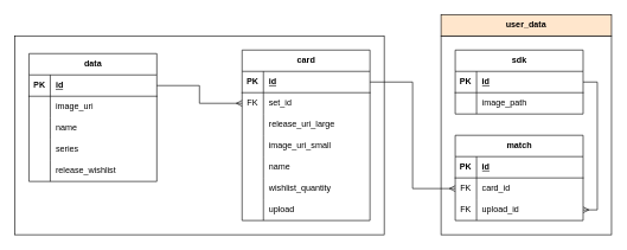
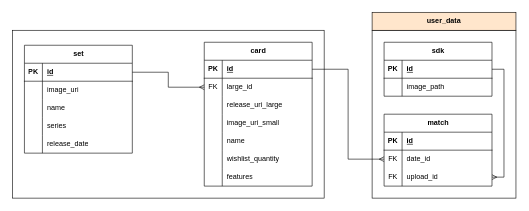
- <mxCell id="26" value="data" style="shape=table;startSize=30;container=1;collapsible=1;childLayout=tableLayout;fixedRows=1;rowLines=0;fontStyle=1;align=center;resizeLast=1;html=1;" vertex="1" parent="1"><mxGeometry x="40" y="75" width="180" height="180" as="geometry" /></mxCell>
+ <mxCell id="26" value="set" style="shape=table;startSize=30;container=1;collapsible=1;childLayout=tableLayout;fixedRows=1;rowLines=0;fontStyle=1;align=center;resizeLast=1;html=1;" vertex="1" parent="1"><mxGeometry x="40" y="75" width="180" height="180" as="geometry" /></mxCell>
- <mxCell id="10" value="set_id" style="shape=partialRectangle;connectable=0;fillColor=none;top=0;left=0;bottom=0;right=0;align=left;spacingLeft=6;overflow=hidden;whiteSpace=wrap;html=1;" vertex="1" parent="8"><mxGeometry x="30" width="150" height="30" as="geometry"><mxRectangle width="150" height="30" as="alternateBounds" /></mxGeometry></mxCell>
+ <mxCell id="10" value="large_id" style="shape=partialRectangle;connectable=0;fillColor=none;top=0;left=0;bottom=0;right=0;align=left;spacingLeft=6;overflow=hidden;whiteSpace=wrap;html=1;" vertex="1" parent="8"><mxGeometry x="30" width="150" height="30" as="geometry"><mxRectangle width="150" height="30" as="alternateBounds" /></mxGeometry></mxCell>
- <mxCell id="41" value="release_wishlist" style="shape=partialRectangle;connectable=0;fillColor=none;top=0;left=0;bottom=0;right=0;align=left;spacingLeft=6;overflow=hidden;whiteSpace=wrap;html=1;" vertex="1" parent="39"><mxGeometry x="30" width="150" height="30" as="geometry"><mxRectangle width="150" height="30" as="alternateBounds" /></mxGeometry></mxCell>
+ <mxCell id="41" value="release_date" style="shape=partialRectangle;connectable=0;fillColor=none;top=0;left=0;bottom=0;right=0;align=left;spacingLeft=6;overflow=hidden;whiteSpace=wrap;html=1;" vertex="1" parent="39"><mxGeometry x="30" width="150" height="30" as="geometry"><mxRectangle width="150" height="30" as="alternateBounds" /></mxGeometry></mxCell>
- <mxCell id="49" value="card_id" style="shape=partialRectangle;connectable=0;fillColor=none;top=0;left=0;bottom=0;right=0;align=left;spacingLeft=6;overflow=hidden;whiteSpace=wrap;html=1;" vertex="1" parent="47"><mxGeometry x="30" width="150" height="30" as="geometry"><mxRectangle width="150" height="30" as="alternateBounds" /></mxGeometry></mxCell>
+ <mxCell id="49" value="date_id" style="shape=partialRectangle;connectable=0;fillColor=none;top=0;left=0;bottom=0;right=0;align=left;spacingLeft=6;overflow=hidden;whiteSpace=wrap;html=1;" vertex="1" parent="47"><mxGeometry x="30" width="150" height="30" as="geometry"><mxRectangle width="150" height="30" as="alternateBounds" /></mxGeometry></mxCell>
- <mxCell id="25" value="&lt;div&gt;upload&lt;/div&gt;" style="shape=partialRectangle;connectable=0;fillColor=none;top=0;left=0;bottom=0;right=0;align=left;spacingLeft=6;overflow=hidden;whiteSpace=wrap;html=1;" vertex="1" parent="23"><mxGeometry x="30" width="150" height="30" as="geometry"><mxRectangle width="150" height="30" as="alternateBounds" /></mxGeometry></mxCell>
+ <mxCell id="25" value="&lt;div&gt;features&lt;/div&gt;" style="shape=partialRectangle;connectable=0;fillColor=none;top=0;left=0;bottom=0;right=0;align=left;spacingLeft=6;overflow=hidden;whiteSpace=wrap;html=1;" vertex="1" parent="23"><mxGeometry x="30" width="150" height="30" as="geometry"><mxRectangle width="150" height="30" as="alternateBounds" /></mxGeometry></mxCell>
